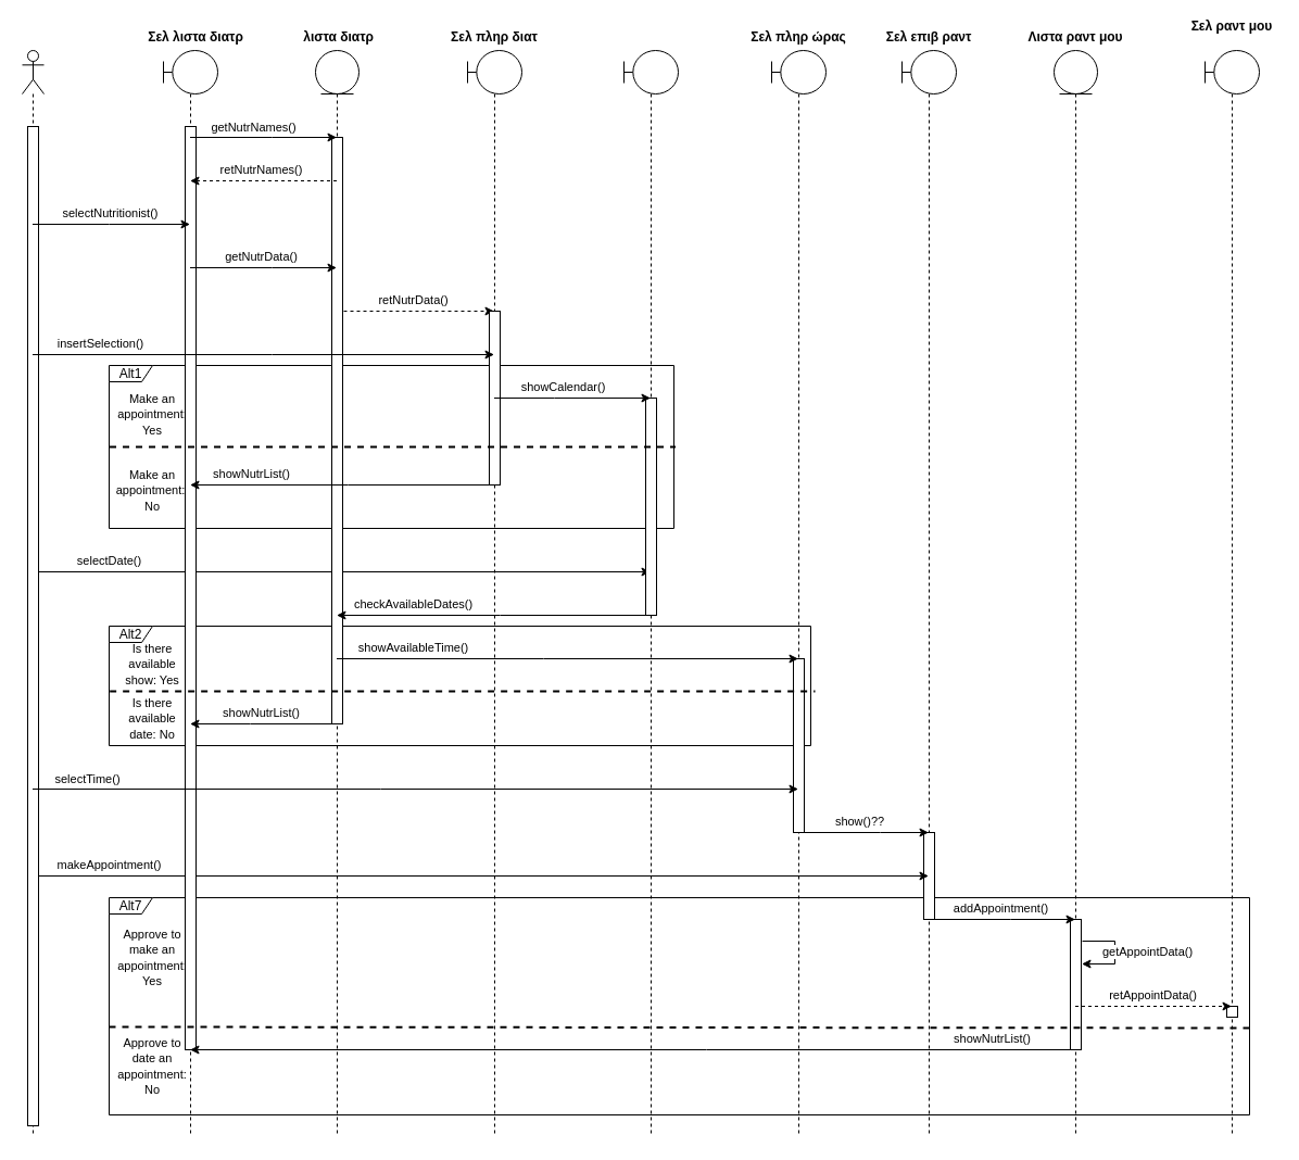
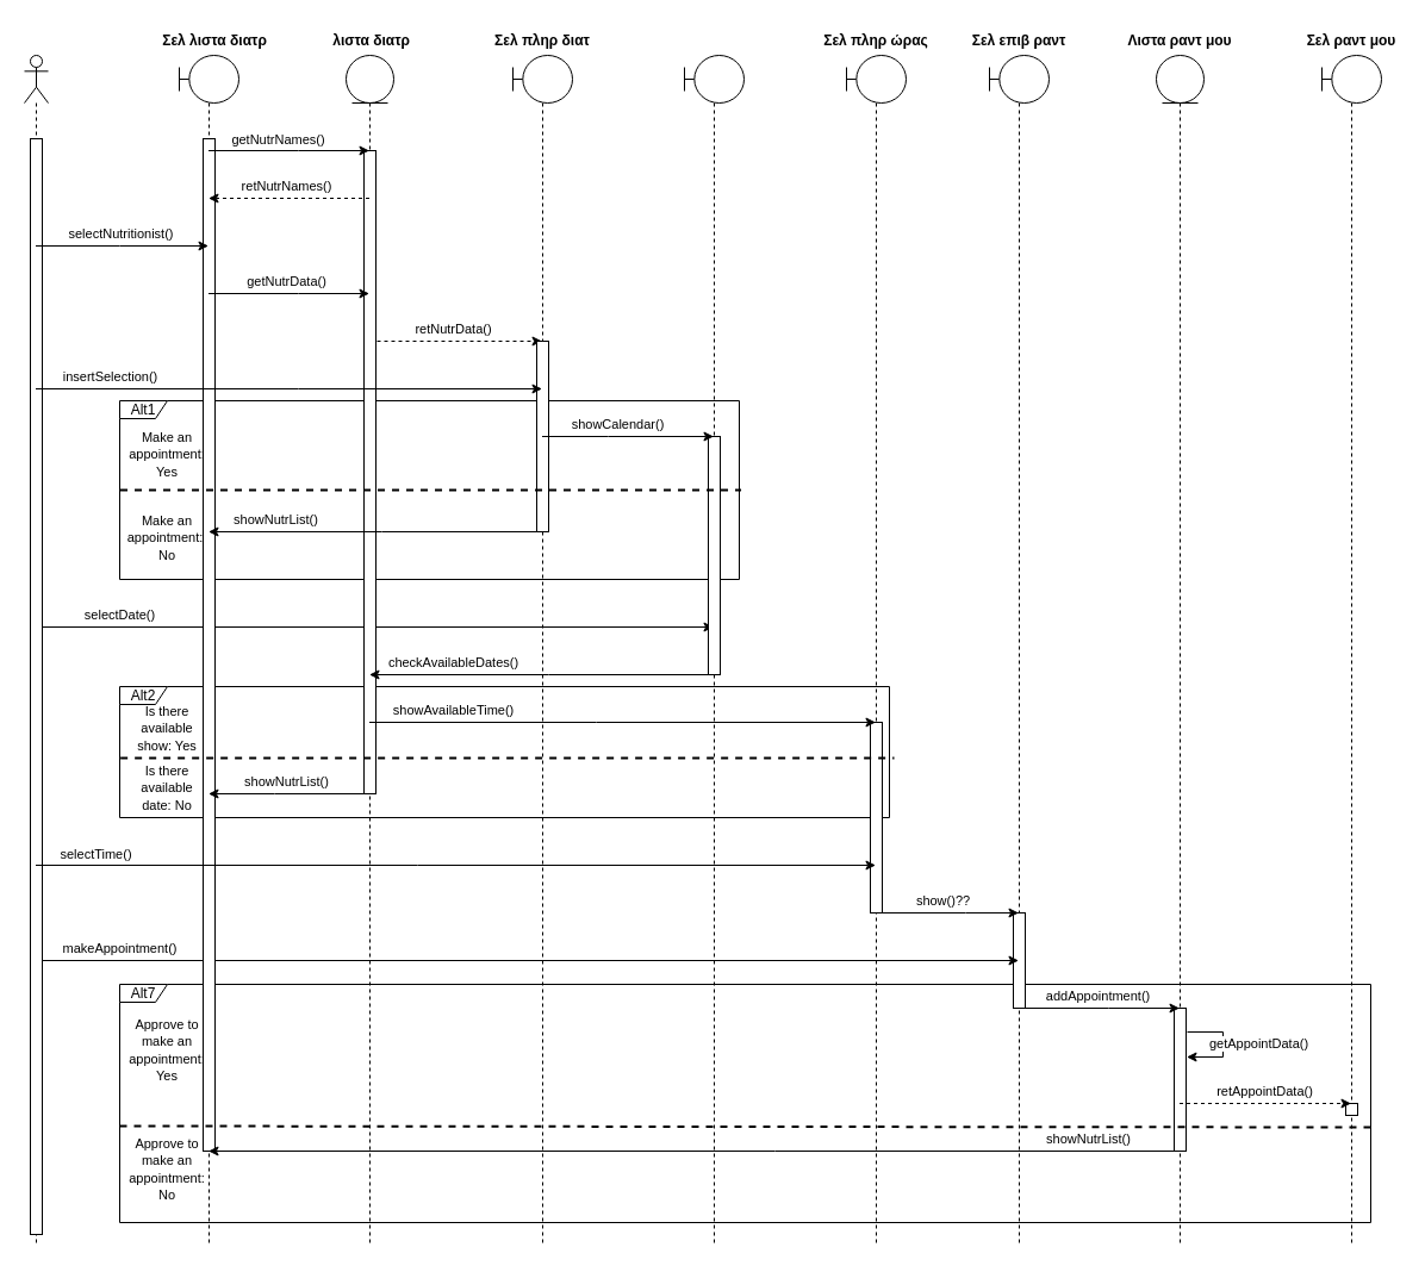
- <mxCell id="59" value="Σελ ραντ μου" style="text;align=center;fontStyle=1;verticalAlign=middle;spacingLeft=3;spacingRight=3;strokeColor=none;rotatable=0;points=[[0,0.5],[1,0.5]];portConstraint=eastwest;" vertex="1" parent="1"><mxGeometry x="1094" y="10" width="80" height="26" as="geometry" /></mxCell>
+ <mxCell id="59" value="Σελ ραντ μου" style="text;align=center;fontStyle=1;verticalAlign=middle;spacingLeft=3;spacingRight=3;strokeColor=none;rotatable=0;points=[[0,0.5],[1,0.5]];portConstraint=eastwest;" vertex="1" parent="1"><mxGeometry x="1094" y="20" width="80" height="26" as="geometry" /></mxCell>
- <mxCell id="56" value="&lt;font style=&quot;font-size: 11px;&quot;&gt;Approve to date an appointment: No&lt;/font&gt;" style="text;html=1;strokeColor=none;fillColor=none;align=center;verticalAlign=middle;whiteSpace=wrap;rounded=0;" vertex="1" parent="1"><mxGeometry x="110" y="966" width="60" height="30" as="geometry" /></mxCell>
+ <mxCell id="56" value="&lt;font style=&quot;font-size: 11px;&quot;&gt;Approve to make an appointment: No&lt;/font&gt;" style="text;html=1;strokeColor=none;fillColor=none;align=center;verticalAlign=middle;whiteSpace=wrap;rounded=0;" vertex="1" parent="1"><mxGeometry x="110" y="966" width="60" height="30" as="geometry" /></mxCell>
